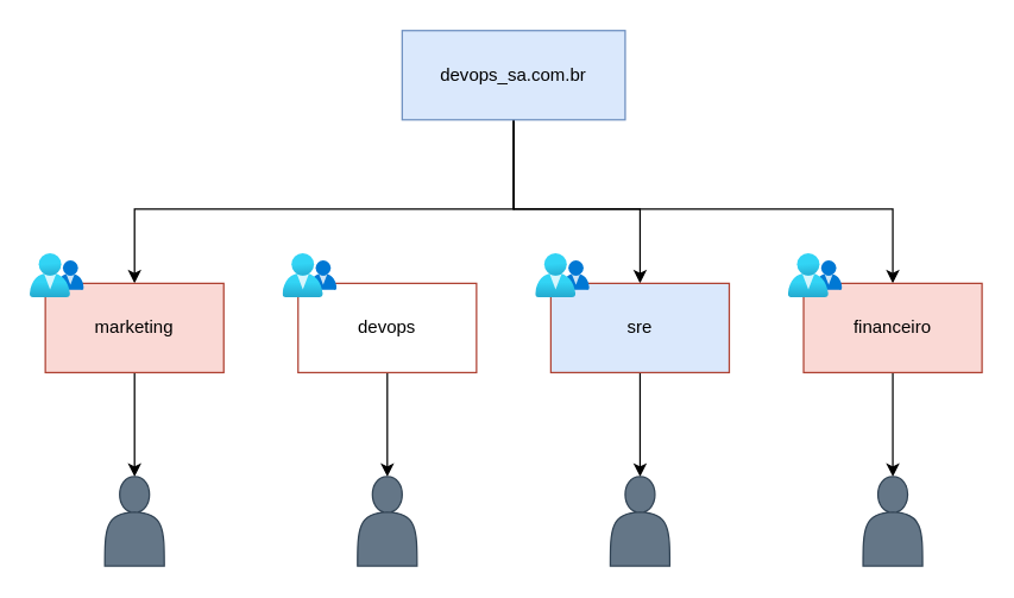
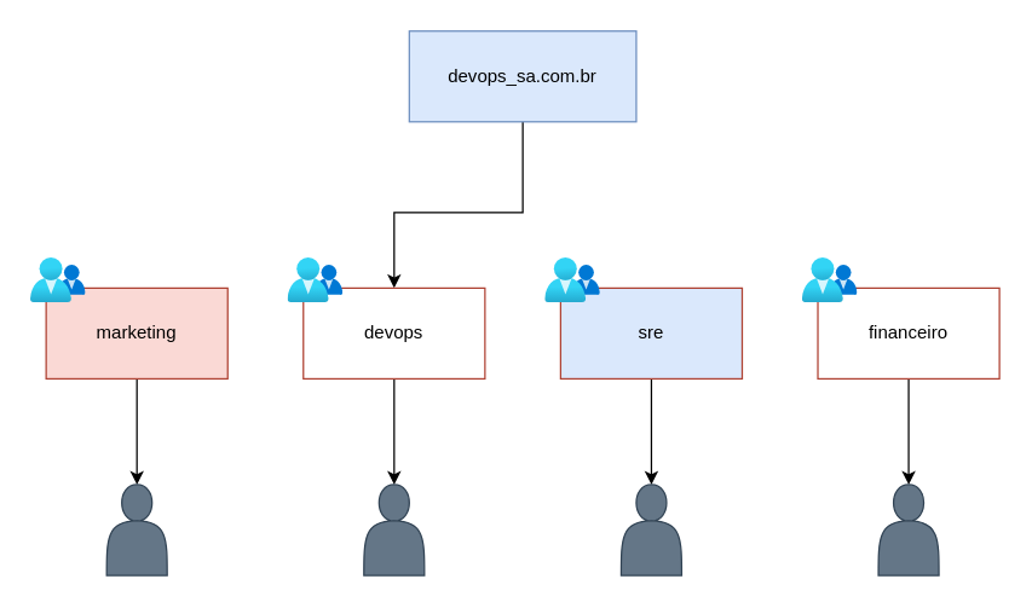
- <mxCell id="2" style="edgeStyle=orthogonalEdgeStyle;rounded=0;orthogonalLoop=1;jettySize=auto;html=1;entryX=0.5;entryY=0;entryDx=0;entryDy=0;" edge="1" parent="1" source="6" target="14"><mxGeometry relative="1" as="geometry"><Array as="points"><mxPoint x="345" y="140" /><mxPoint x="90" y="140" /></Array></mxGeometry></mxCell>
- <mxCell id="3" style="edgeStyle=orthogonalEdgeStyle;rounded=0;orthogonalLoop=1;jettySize=auto;html=1;" edge="1" parent="1" source="6" target="12"><mxGeometry relative="1" as="geometry"><Array as="points"><mxPoint x="345" y="140" /><mxPoint x="600" y="140" /></Array></mxGeometry></mxCell>
+ <mxCell id="4" style="edgeStyle=orthogonalEdgeStyle;rounded=0;orthogonalLoop=1;jettySize=auto;html=1;entryX=0.5;entryY=0;entryDx=0;entryDy=0;" edge="1" parent="1" source="6" target="8"><mxGeometry relative="1" as="geometry"><Array as="points"><mxPoint x="345" y="140" /><mxPoint x="260" y="140" /></Array></mxGeometry></mxCell>
- <mxCell id="5" style="edgeStyle=orthogonalEdgeStyle;rounded=0;orthogonalLoop=1;jettySize=auto;html=1;entryX=0.5;entryY=0;entryDx=0;entryDy=0;" edge="1" parent="1" source="6" target="10"><mxGeometry relative="1" as="geometry"><Array as="points"><mxPoint x="345" y="140" /><mxPoint x="430" y="140" /></Array></mxGeometry></mxCell>
- <mxCell id="12" value="financeiro" style="rounded=0;whiteSpace=wrap;html=1;fillColor=#fad9d5;strokeColor=#ae4132;" vertex="1" parent="1"><mxGeometry x="540" y="190" width="120" height="60" as="geometry" /></mxCell>
+ <mxCell id="12" value="financeiro" style="rounded=0;whiteSpace=wrap;html=1;fillColor=#ffffff;strokeColor=#ae4132;" vertex="1" parent="1"><mxGeometry x="540" y="190" width="120" height="60" as="geometry" /></mxCell>
